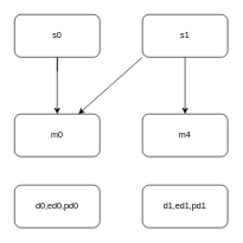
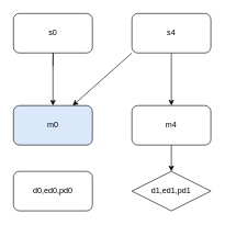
- <mxCell id="6" value="s1" style="rounded=1;whiteSpace=wrap;html=1;" vertex="1" parent="1"><mxGeometry x="200" y="20" width="120" height="60" as="geometry" /></mxCell>
+ <mxCell id="6" value="s4" style="rounded=1;whiteSpace=wrap;html=1;" vertex="1" parent="1"><mxGeometry x="200" y="20" width="120" height="60" as="geometry" /></mxCell>
- <mxCell id="3" value="m0" style="rounded=1;whiteSpace=wrap;html=1;" vertex="1" parent="1"><mxGeometry x="20" y="160" width="120" height="60" as="geometry" /></mxCell>
+ <mxCell id="3" value="m0" style="rounded=1;whiteSpace=wrap;html=1;fillColor=#dae8fc;" vertex="1" parent="1"><mxGeometry x="20" y="160" width="120" height="60" as="geometry" /></mxCell>
+ <mxCell id="10" value="" style="edgeStyle=orthogonalEdgeStyle;rounded=0;orthogonalLoop=1;jettySize=auto;html=1;" edge="1" parent="1" source="11" target="12"><mxGeometry relative="1" as="geometry" /></mxCell>
- <mxCell id="12" value="d1,ed1,pd1" style="rounded=1;whiteSpace=wrap;html=1;" vertex="1" parent="1"><mxGeometry x="200" y="260" width="120" height="60" as="geometry" /></mxCell>
+ <mxCell id="12" value="d1,ed1,pd1" style="rhombus;whiteSpace=wrap;html=1;" vertex="1" parent="1"><mxGeometry x="200" y="260" width="120" height="60" as="geometry" /></mxCell>
